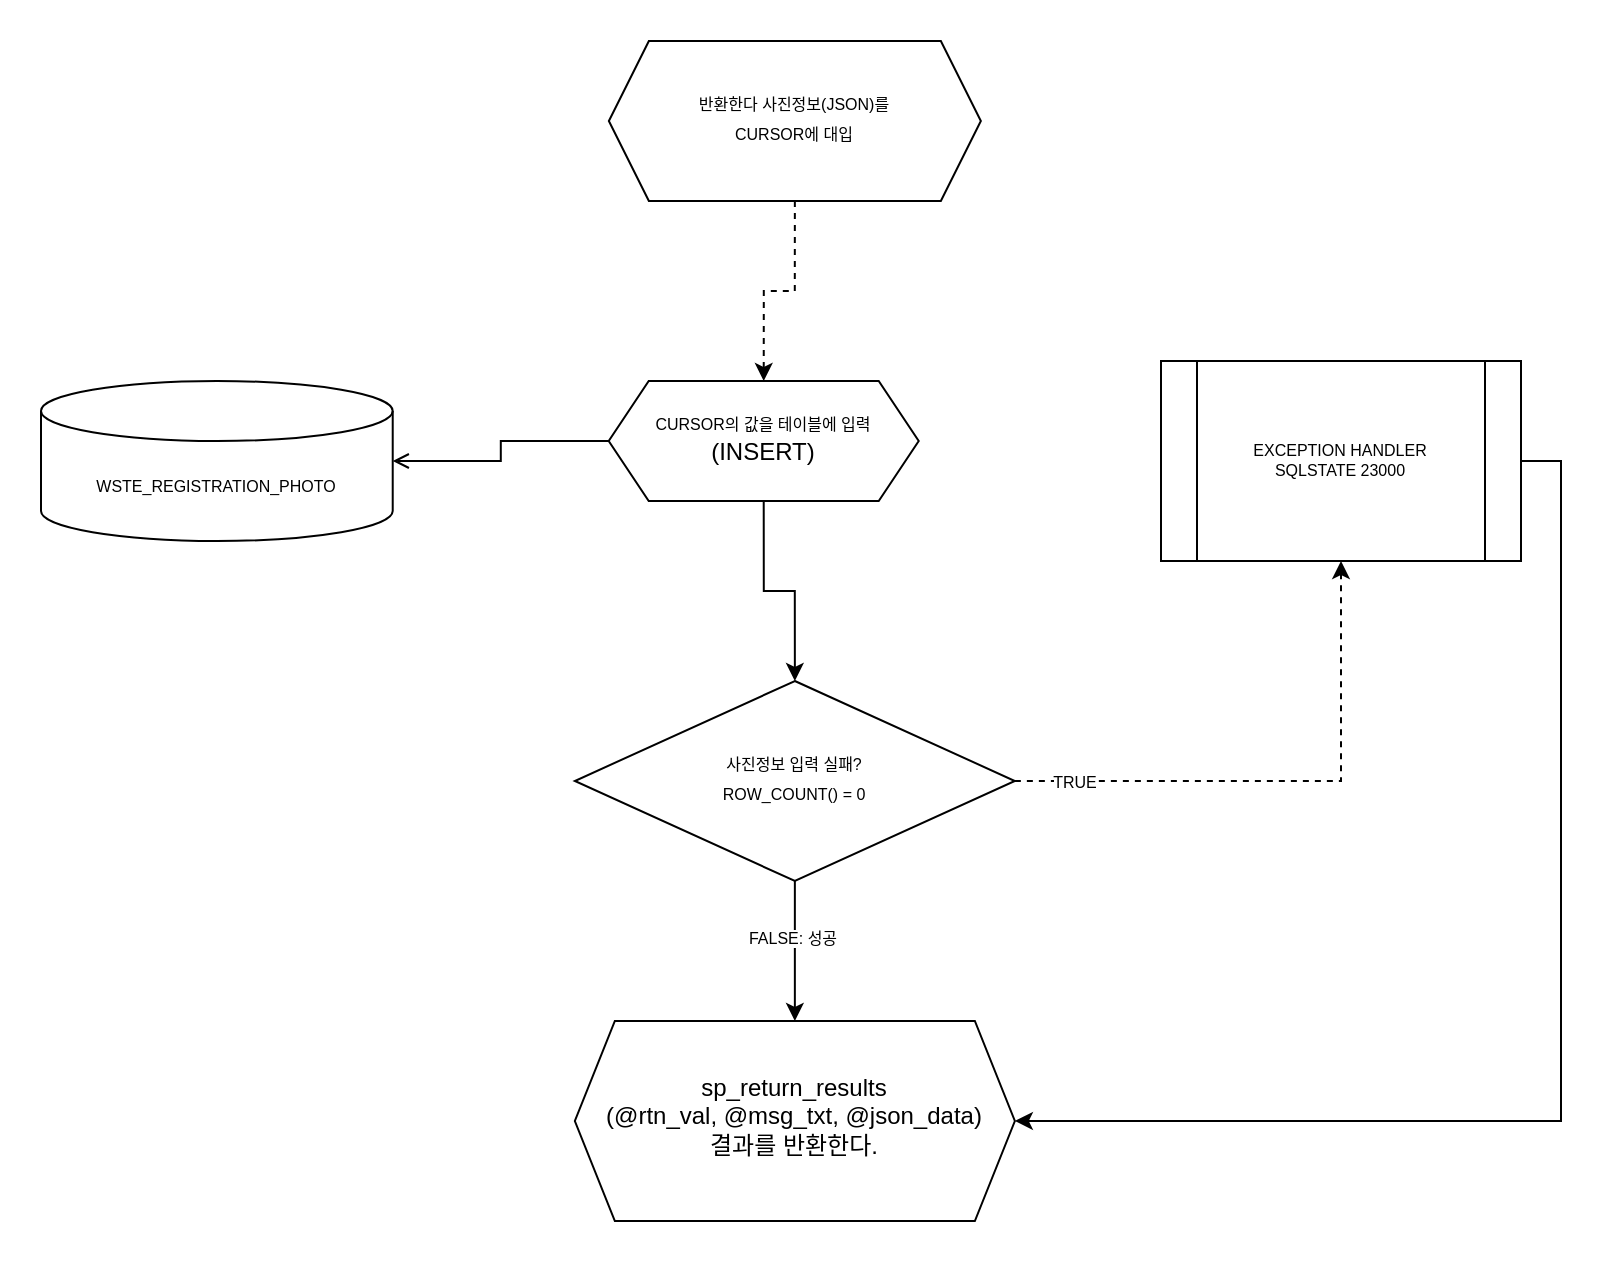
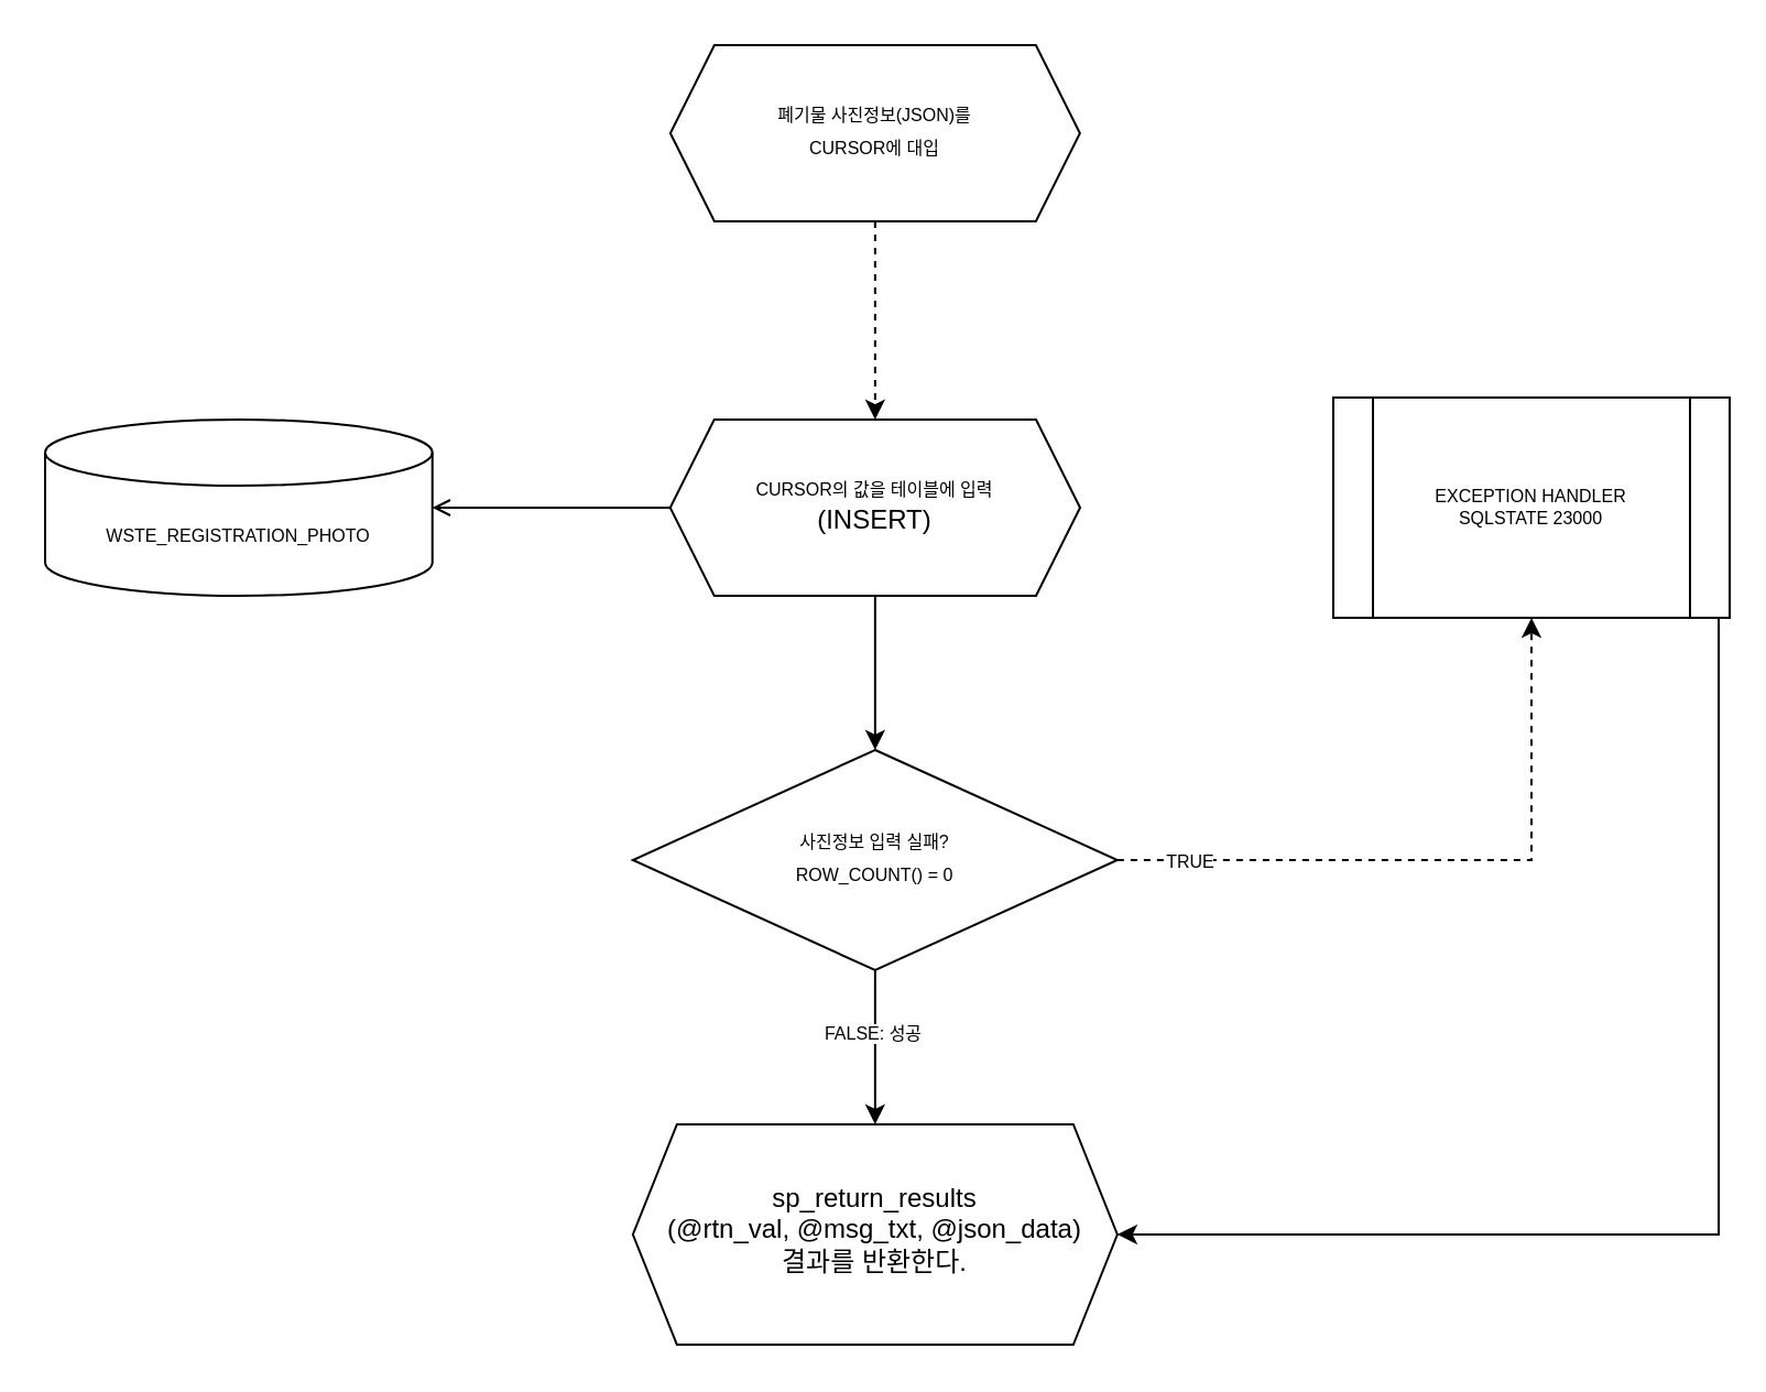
- <mxCell id="2" value="&lt;span style=&quot;font-size: 8px&quot;&gt;반환한다 사진정보(JSON)를 &lt;br&gt;CURSOR에 대입&lt;/span&gt;" style="shape=hexagon;perimeter=hexagonPerimeter2;whiteSpace=wrap;html=1;fixedSize=1;shadow=0;strokeWidth=1;spacing=6;spacingTop=-4;" vertex="1" parent="1"><mxGeometry x="303.93" y="20" width="186" height="80" as="geometry" /></mxCell>
+ <mxCell id="2" value="&lt;span style=&quot;font-size: 8px&quot;&gt;폐기물 사진정보(JSON)를 &lt;br&gt;CURSOR에 대입&lt;/span&gt;" style="shape=hexagon;perimeter=hexagonPerimeter2;whiteSpace=wrap;html=1;fixedSize=1;shadow=0;strokeWidth=1;spacing=6;spacingTop=-4;" vertex="1" parent="1"><mxGeometry x="303.93" y="20" width="186" height="80" as="geometry" /></mxCell>
- <mxCell id="5" value="&lt;span style=&quot;font-size: 8px&quot;&gt;CURSOR의 값을 테이블에 입력&lt;br&gt;&lt;/span&gt;(INSERT)" style="shape=hexagon;perimeter=hexagonPerimeter2;whiteSpace=wrap;html=1;fixedSize=1;shadow=0;strokeWidth=1;spacing=6;spacingTop=-4;" vertex="1" parent="1"><mxGeometry x="303.86" y="190" width="155" height="60" as="geometry" /></mxCell>
+ <mxCell id="5" value="&lt;span style=&quot;font-size: 8px&quot;&gt;CURSOR의 값을 테이블에 입력&lt;br&gt;&lt;/span&gt;(INSERT)" style="shape=hexagon;perimeter=hexagonPerimeter2;whiteSpace=wrap;html=1;fixedSize=1;shadow=0;strokeWidth=1;spacing=6;spacingTop=-4;" vertex="1" parent="1"><mxGeometry x="303.86" y="190" width="186.14" height="80" as="geometry" /></mxCell>
- <mxCell id="14" value="EXCEPTION HANDLER&lt;br&gt;SQLSTATE 23000" style="shape=process;whiteSpace=wrap;html=1;backgroundOutline=1;fontSize=8;" vertex="1" parent="1"><mxGeometry x="580" y="180" width="180" height="100" as="geometry" /></mxCell>
+ <mxCell id="14" value="EXCEPTION HANDLER&lt;br&gt;SQLSTATE 23000" style="shape=process;whiteSpace=wrap;html=1;backgroundOutline=1;fontSize=8;" vertex="1" parent="1"><mxGeometry x="605" y="180" width="180" height="100" as="geometry" /></mxCell>
